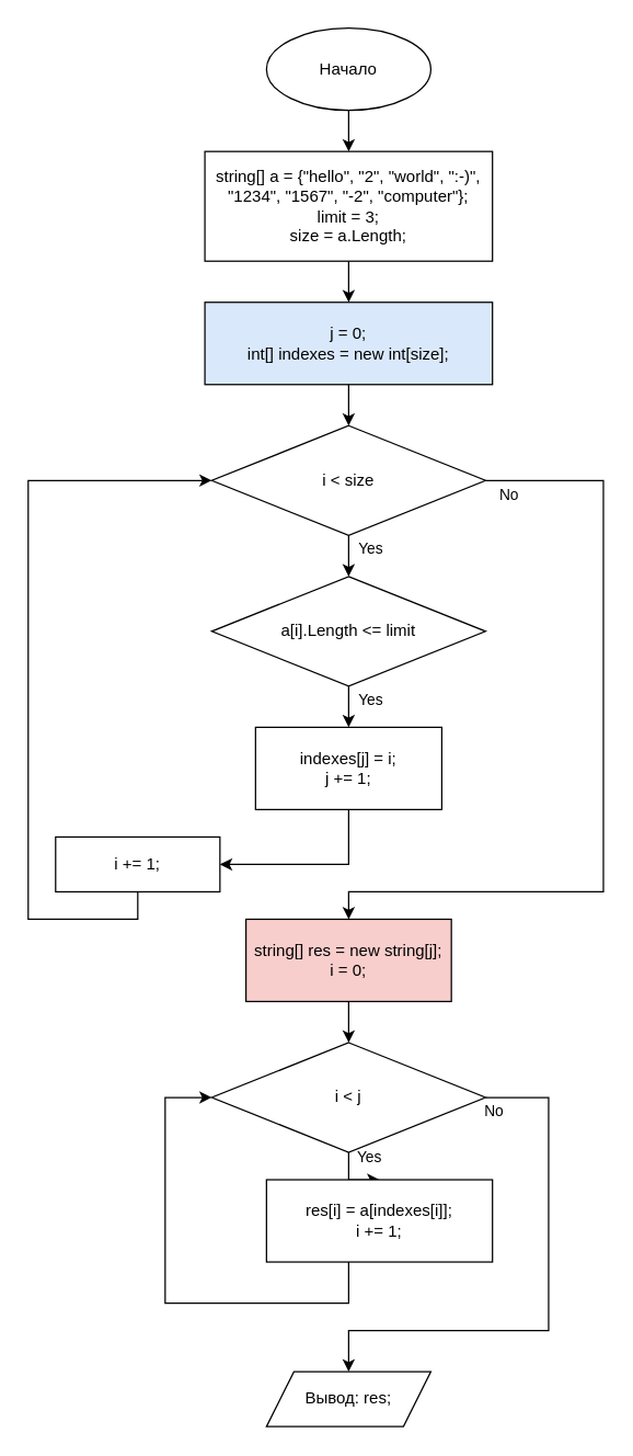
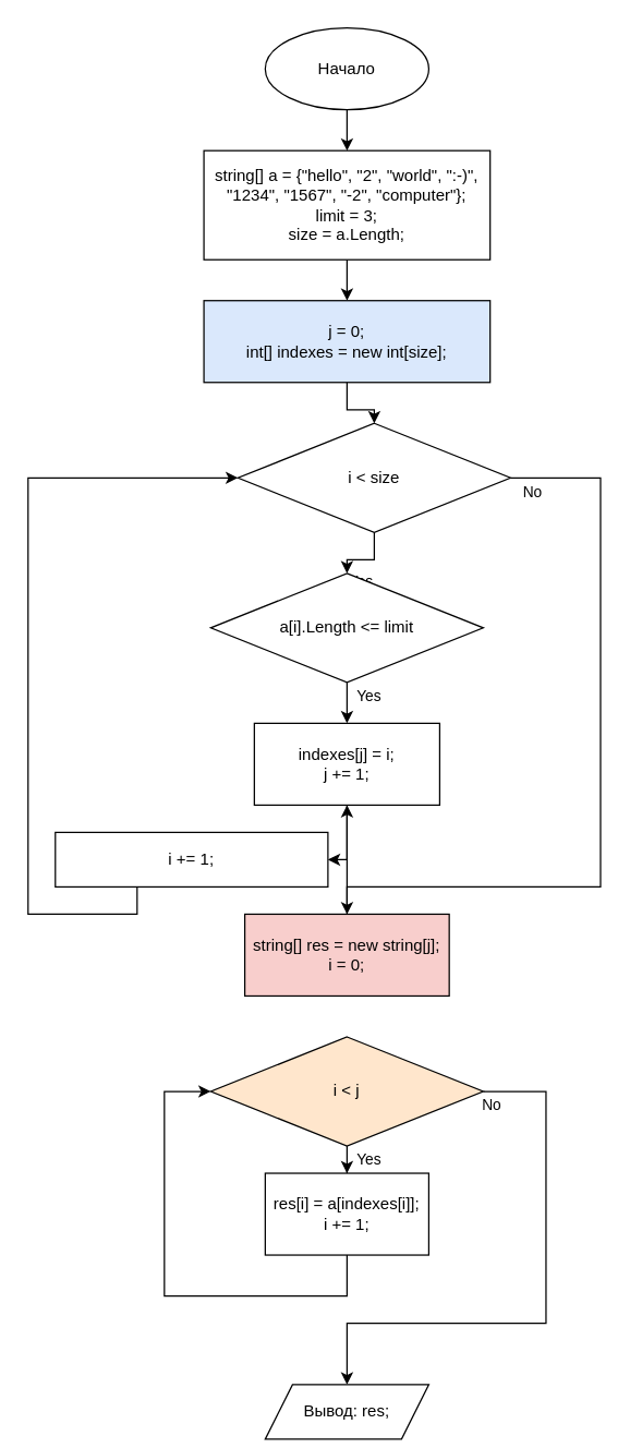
- <mxCell id="11" value="i &amp;lt; size" style="rhombus;whiteSpace=wrap;html=1;" vertex="1" parent="1"><mxGeometry x="154" y="310" width="200" height="80" as="geometry" /></mxCell>
+ <mxCell id="11" value="i &amp;lt; size" style="rhombus;whiteSpace=wrap;html=1;" vertex="1" parent="1"><mxGeometry x="174" y="310" width="200" height="80" as="geometry" /></mxCell>
- <mxCell id="17" value="i += 1;" style="rounded=0;whiteSpace=wrap;html=1;" vertex="1" parent="1"><mxGeometry x="40" y="610" width="120" height="40" as="geometry" /></mxCell>
+ <mxCell id="17" value="i += 1;" style="rounded=0;whiteSpace=wrap;html=1;" vertex="1" parent="1"><mxGeometry x="40" y="610" width="200" height="40" as="geometry" /></mxCell>
- <mxCell id="18" style="edgeStyle=orthogonalEdgeStyle;rounded=0;orthogonalLoop=1;jettySize=auto;html=1;entryX=0.5;entryY=0;entryDx=0;entryDy=0;" edge="1" parent="1" source="19" target="22"><mxGeometry relative="1" as="geometry" /></mxCell>
+ <mxCell id="18" style="edgeStyle=orthogonalEdgeStyle;rounded=0;orthogonalLoop=1;jettySize=auto;html=1;" edge="1" parent="1" source="19" target="15"><mxGeometry relative="1" as="geometry" /></mxCell>
- <mxCell id="22" value="i &amp;lt; j" style="rhombus;whiteSpace=wrap;html=1;" vertex="1" parent="1"><mxGeometry x="154" y="760" width="200" height="80" as="geometry" /></mxCell>
+ <mxCell id="22" value="i &amp;lt; j" style="rhombus;whiteSpace=wrap;html=1;fillColor=#ffe6cc;" vertex="1" parent="1"><mxGeometry x="154" y="760" width="200" height="80" as="geometry" /></mxCell>
- <mxCell id="24" value="res[i] = a[indexes[i]];&lt;br&gt;i += 1;" style="rounded=0;whiteSpace=wrap;html=1;" vertex="1" parent="1"><mxGeometry x="194" y="860" width="165" height="60" as="geometry" /></mxCell>
+ <mxCell id="24" value="res[i] = a[indexes[i]];&lt;br&gt;i += 1;" style="rounded=0;whiteSpace=wrap;html=1;" vertex="1" parent="1"><mxGeometry x="194" y="860" width="120" height="60" as="geometry" /></mxCell>
- <mxCell id="25" value="Вывод: res;" style="shape=parallelogram;perimeter=parallelogramPerimeter;whiteSpace=wrap;html=1;fixedSize=1;" vertex="1" parent="1"><mxGeometry x="194" y="1000" width="120" height="40" as="geometry" /></mxCell>
+ <mxCell id="25" value="Вывод: res;" style="shape=parallelogram;perimeter=parallelogramPerimeter;whiteSpace=wrap;html=1;fixedSize=1;" vertex="1" parent="1"><mxGeometry x="194" y="1015" width="120" height="40" as="geometry" /></mxCell>
